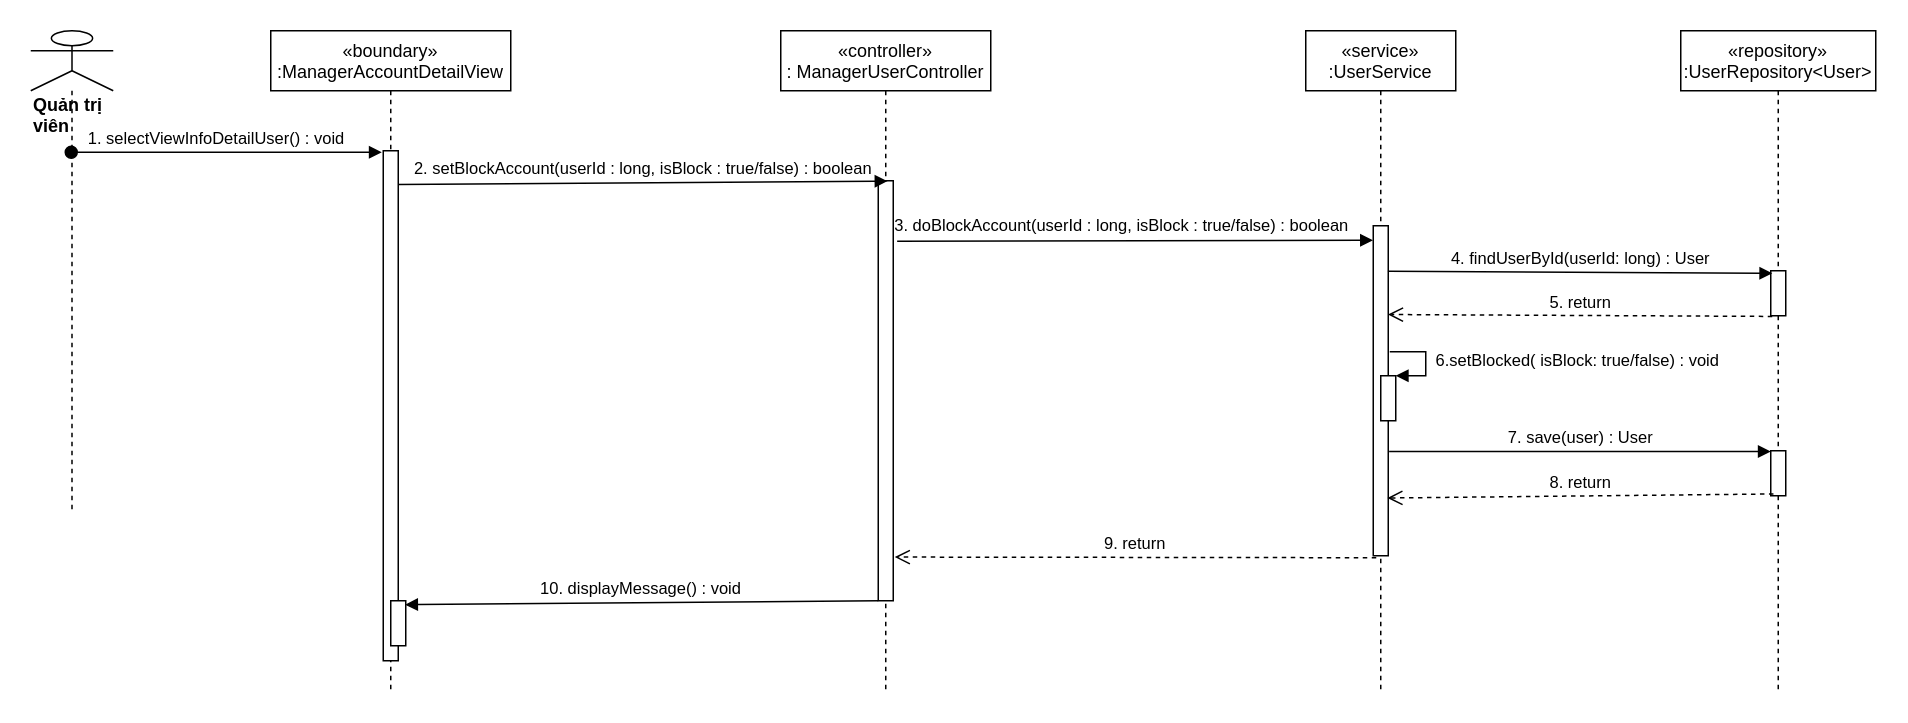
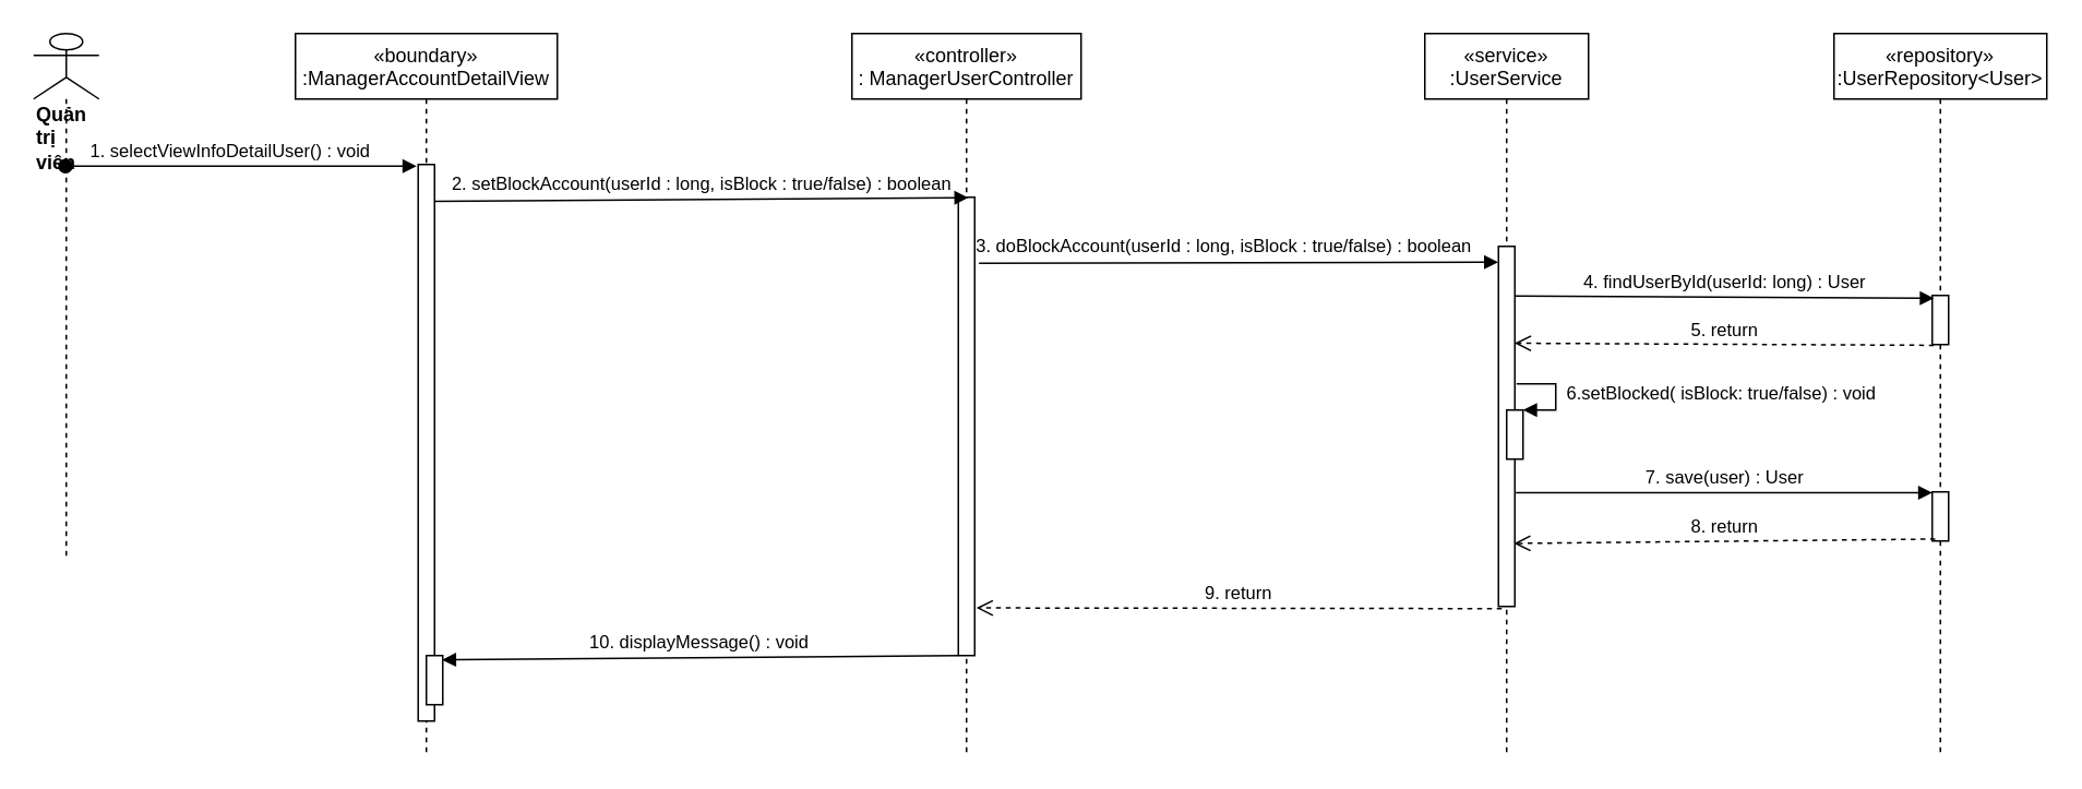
- <mxCell id="4" value="&lt;div&gt;&lt;b&gt;Quản trị viên&lt;/b&gt;&lt;/div&gt;" style="shape=umlLifeline;participant=umlActor;perimeter=lifelinePerimeter;whiteSpace=wrap;html=1;container=1;collapsible=0;recursiveResize=0;verticalAlign=top;spacingTop=36;outlineConnect=0;align=left;size=40;" parent="1" vertex="1"><mxGeometry x="20" y="20" width="55" height="320" as="geometry" /></mxCell>
+ <mxCell id="4" value="&lt;div&gt;&lt;b&gt;Quản trị viên&lt;/b&gt;&lt;/div&gt;" style="shape=umlLifeline;participant=umlActor;perimeter=lifelinePerimeter;whiteSpace=wrap;html=1;container=1;collapsible=0;recursiveResize=0;verticalAlign=top;spacingTop=36;outlineConnect=0;align=left;size=40;" parent="1" vertex="1"><mxGeometry x="20" y="20" width="40" height="320" as="geometry" /></mxCell>
